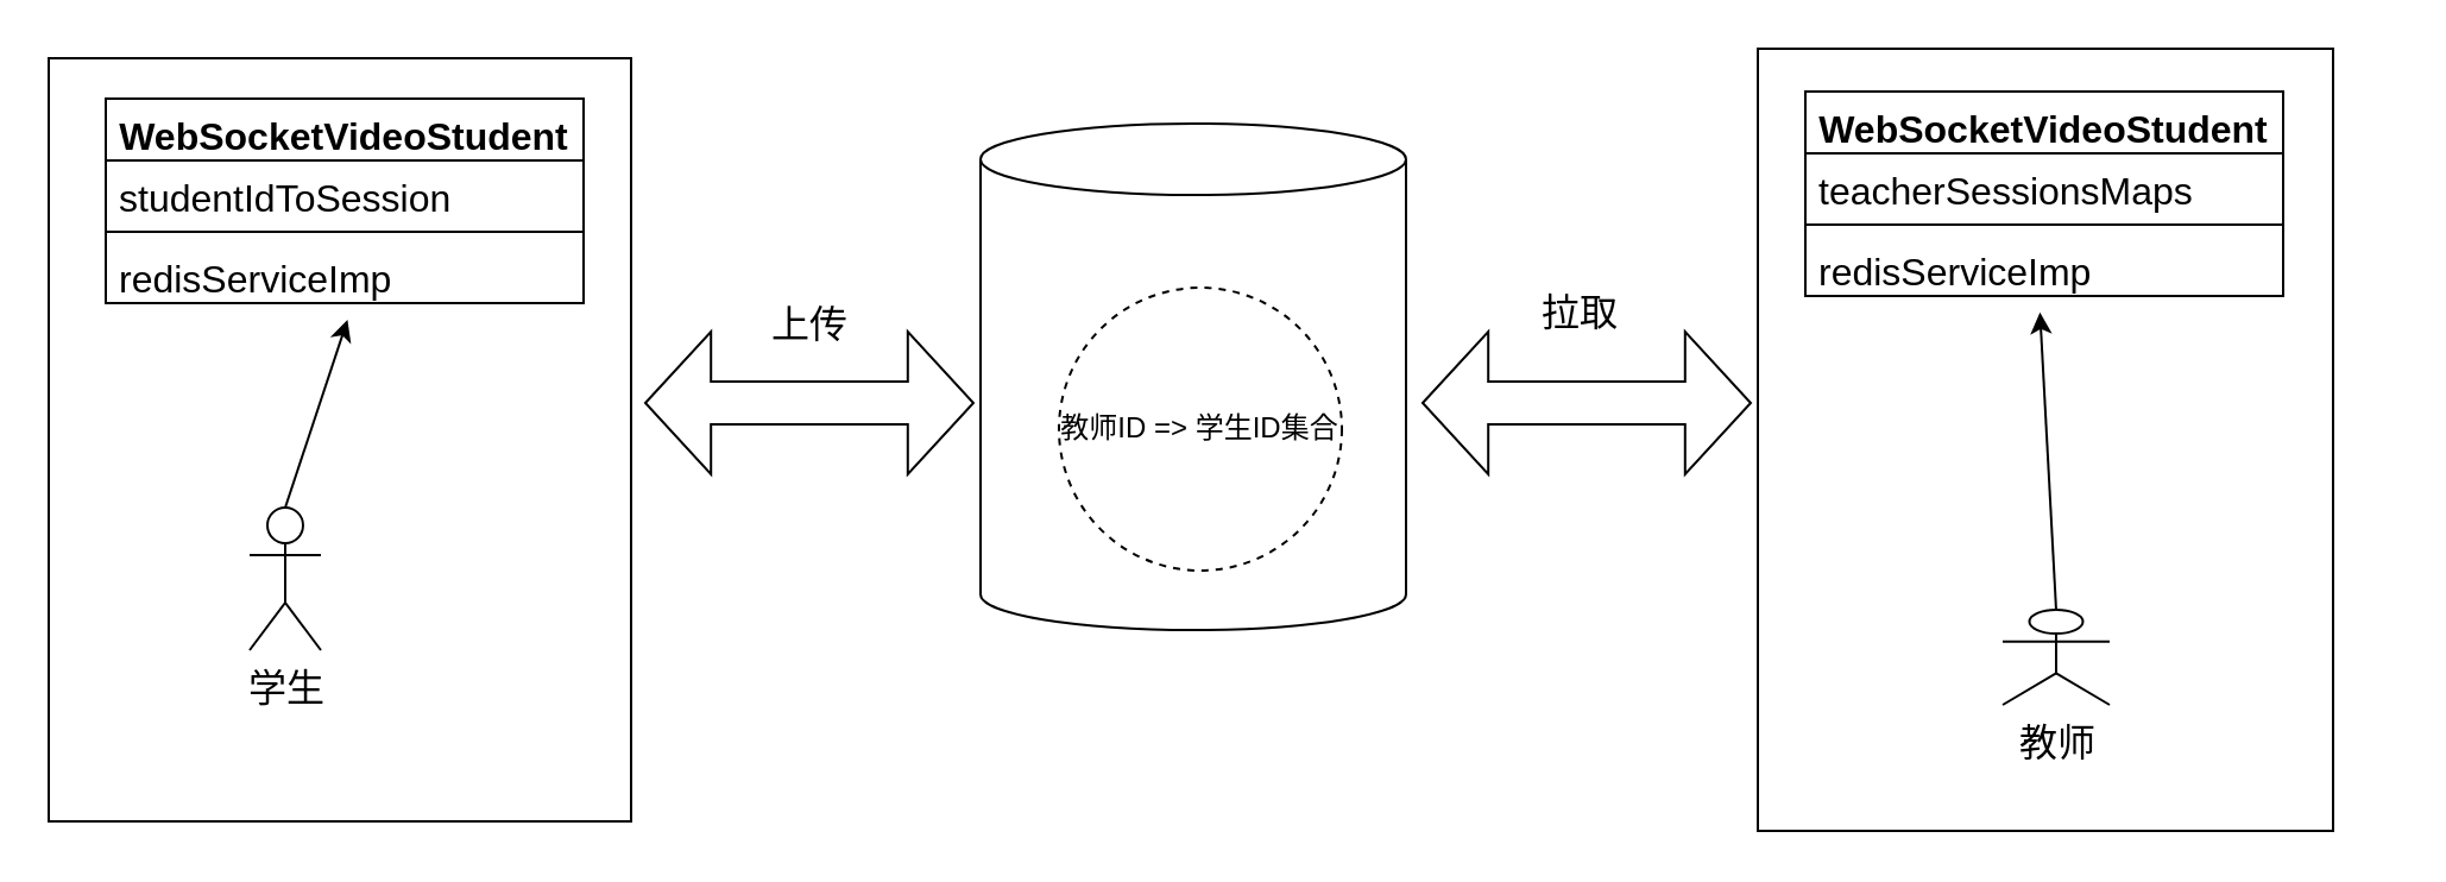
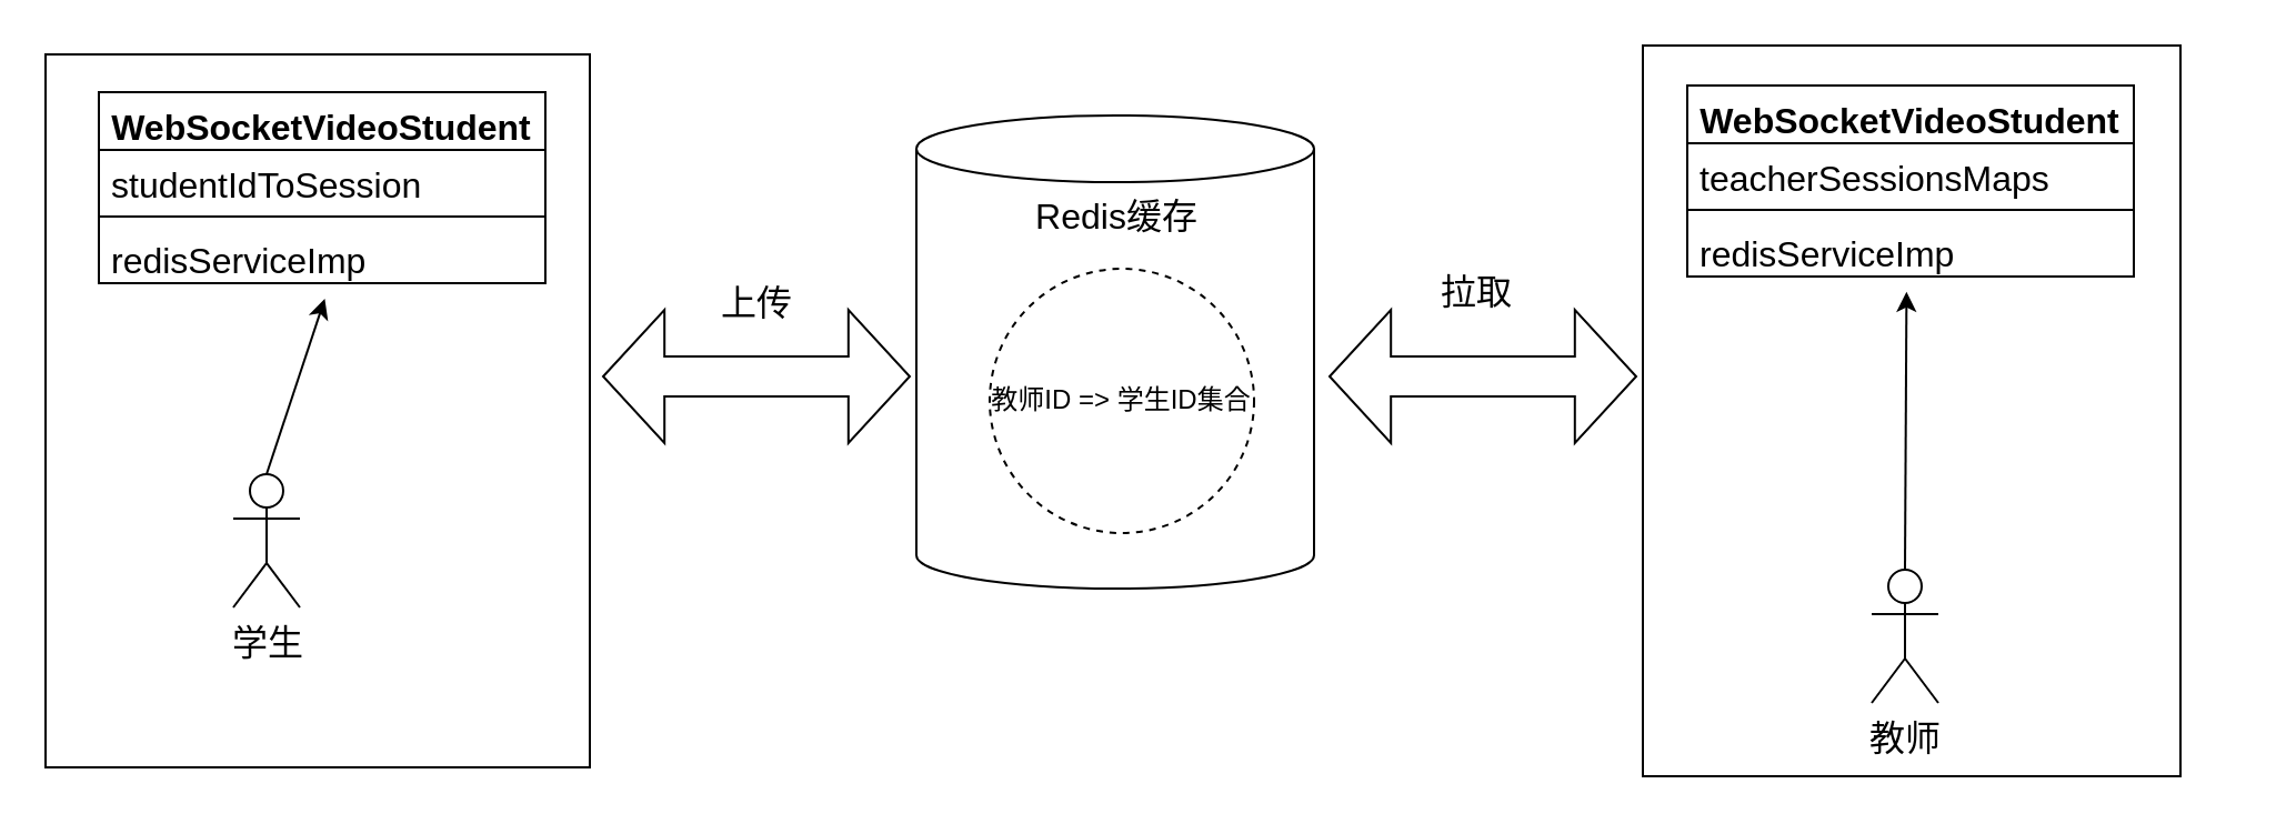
+ <mxCell id="5" value="&lt;font style=&quot;font-size: 16px;&quot; color=&quot;#000000&quot;&gt;Redis缓存&lt;/font&gt;" style="text;html=1;align=center;verticalAlign=middle;resizable=0;points=[];autosize=1;strokeColor=none;fillColor=none;" parent="2" vertex="1"><mxGeometry x="44" y="30" width="91" height="31" as="geometry" /></mxCell>
- <mxCell id="23" value="教师" style="shape=umlActor;verticalLabelPosition=bottom;verticalAlign=top;html=1;fontSize=16;fontColor=#000000;strokeColor=#000000;" parent="17" vertex="1"><mxGeometry x="83" y="218" width="45" height="40" as="geometry" /></mxCell>
+ <mxCell id="23" value="教师" style="shape=umlActor;verticalLabelPosition=bottom;verticalAlign=top;html=1;fontSize=16;fontColor=#000000;strokeColor=#000000;" parent="17" vertex="1"><mxGeometry x="83" y="218" width="30" height="60" as="geometry" /></mxCell>
